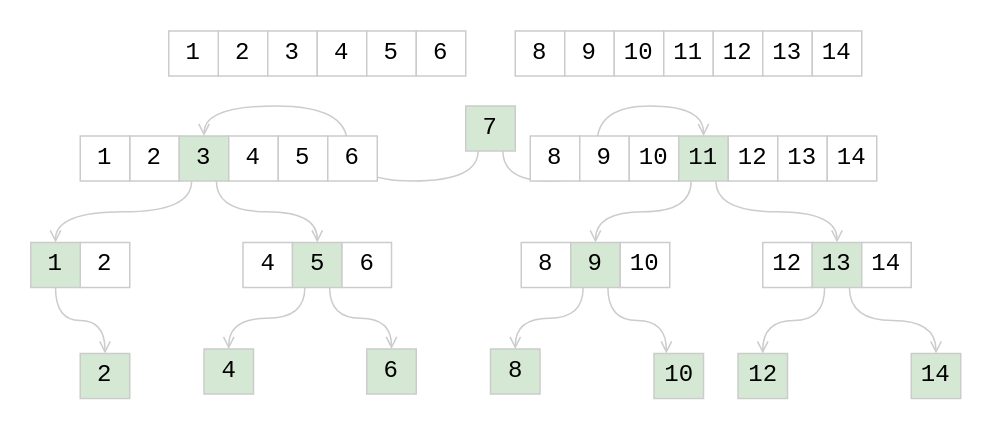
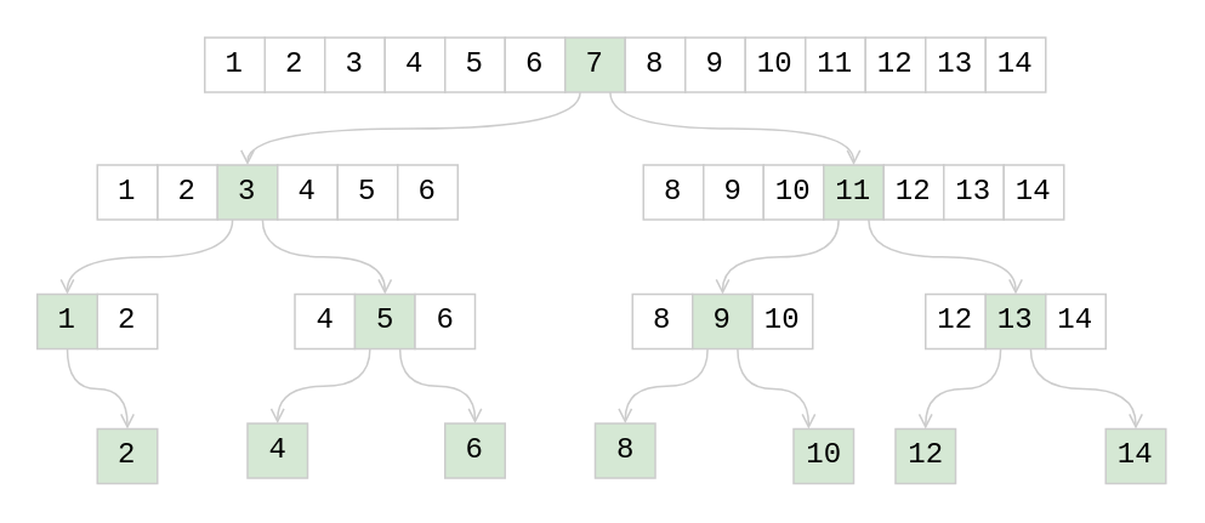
- <mxCell id="9" value="7" style="rounded=0;whiteSpace=wrap;html=1;fontSize=16;fontFamily=Courier New;fillColor=#d5e8d4;strokeColor=#CCCCCC;" parent="1" vertex="1"><mxGeometry x="310" y="70" width="33" height="30" as="geometry" /></mxCell>
+ <mxCell id="9" value="7" style="rounded=0;whiteSpace=wrap;html=1;fontSize=16;fontFamily=Courier New;fillColor=#d5e8d4;strokeColor=#CCCCCC;" parent="1" vertex="1"><mxGeometry x="310" y="20" width="33" height="30" as="geometry" /></mxCell>
